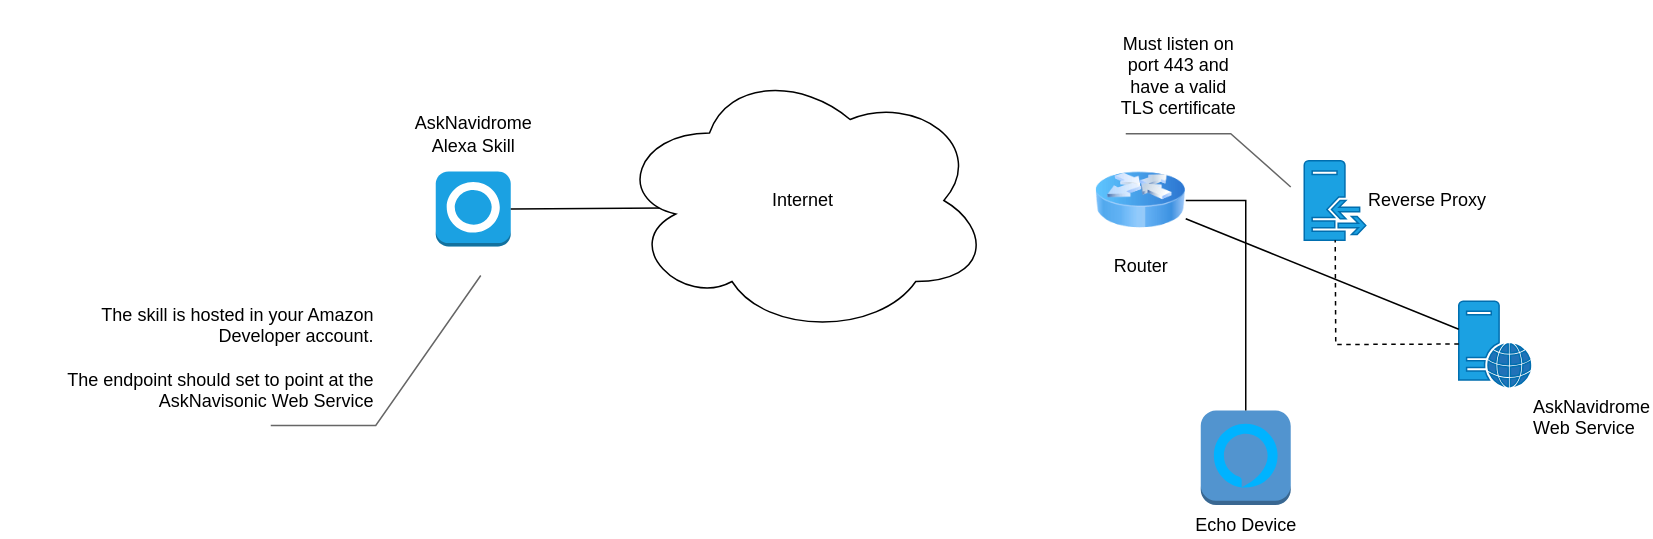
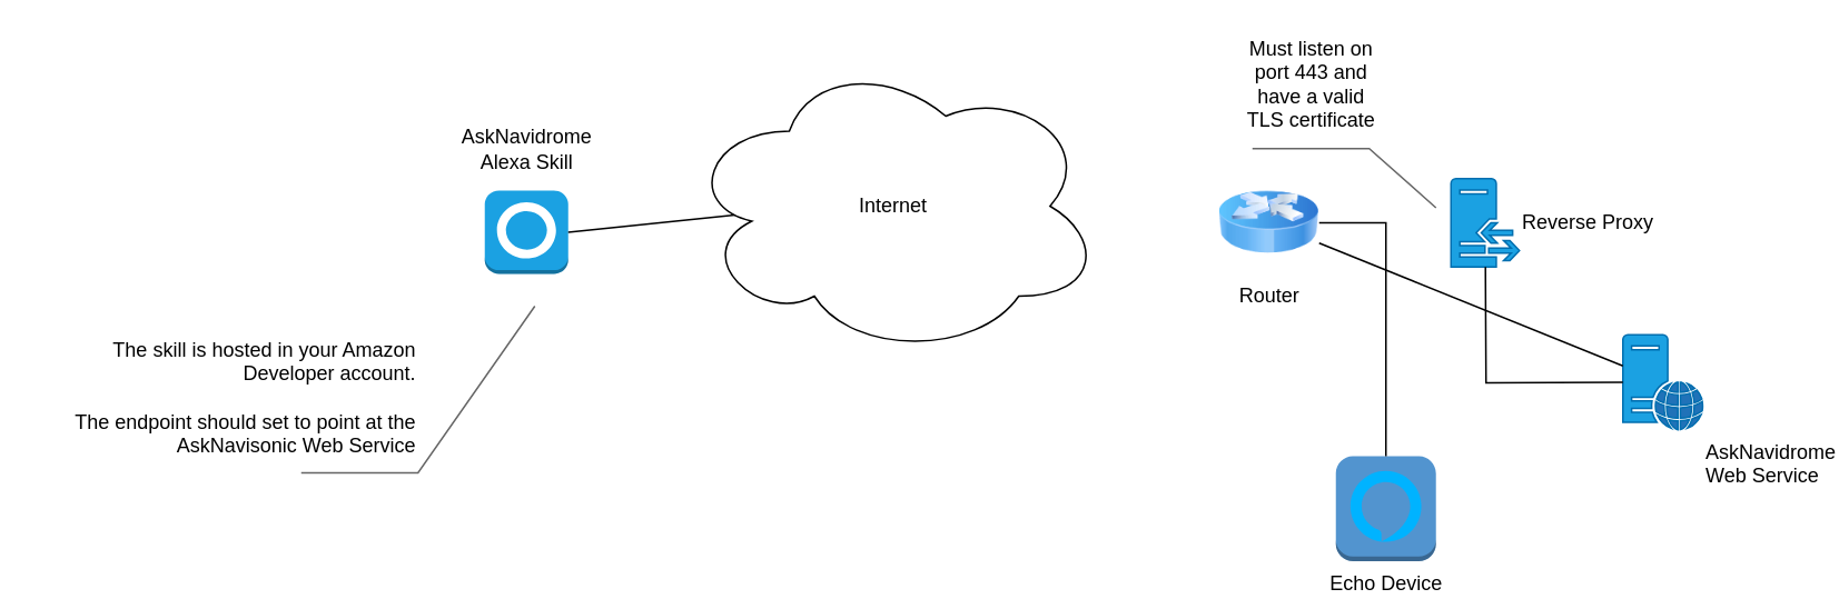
- <mxCell id="7" value="Internet" style="ellipse;shape=cloud;whiteSpace=wrap;html=1;" parent="1" vertex="1"><mxGeometry x="410" y="43" width="250" height="180" as="geometry" /></mxCell>
+ <mxCell id="7" value="Internet" style="ellipse;shape=cloud;whiteSpace=wrap;html=1;" parent="1" vertex="1"><mxGeometry x="410" y="33" width="250" height="180" as="geometry" /></mxCell>
- <mxCell id="14" value="" style="endArrow=none;html=1;rounded=0;dashed=1;" edge="1" parent="1" source="12" target="10"><mxGeometry width="50" height="50" relative="1" as="geometry"><mxPoint x="962.34" y="225.191" as="sourcePoint" /><mxPoint x="879.998" y="283" as="targetPoint" /><Array as="points"><mxPoint x="890" y="229" /></Array></mxGeometry></mxCell>
+ <mxCell id="14" value="" style="endArrow=none;html=1;rounded=0;" edge="1" parent="1" source="12" target="10"><mxGeometry width="50" height="50" relative="1" as="geometry"><mxPoint x="962.34" y="225.191" as="sourcePoint" /><mxPoint x="879.998" y="283" as="targetPoint" /><Array as="points"><mxPoint x="890" y="229" /></Array></mxGeometry></mxCell>
